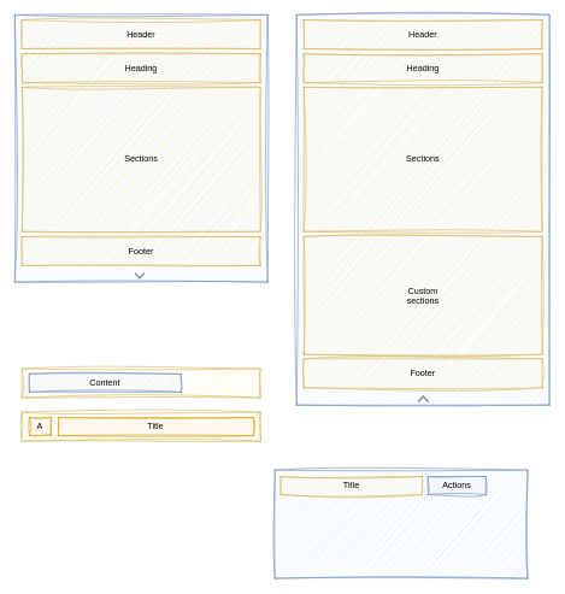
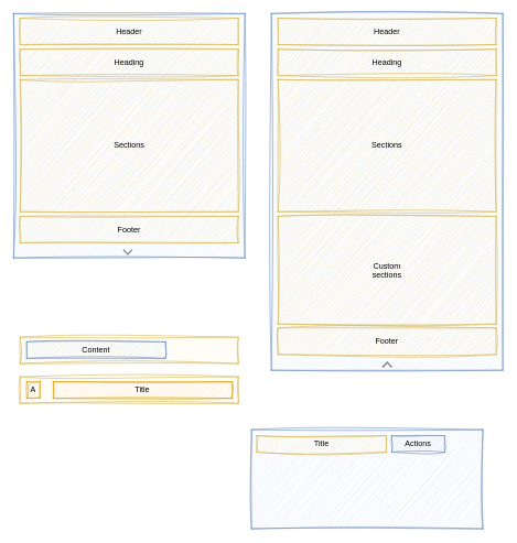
- <mxCell id="16" value="A" style="rounded=0;whiteSpace=wrap;html=1;fillColor=#ffe6cc;strokeColor=#d79b00;sketch=1;curveFitting=1;jiggle=2;" vertex="1" parent="1"><mxGeometry x="40" y="577" width="30" height="25" as="geometry" /></mxCell>
+ <mxCell id="16" value="A" style="rounded=0;whiteSpace=wrap;html=1;fillColor=#ffe6cc;strokeColor=#d79b00;sketch=1;curveFitting=1;jiggle=2;" vertex="1" parent="1"><mxGeometry x="40" y="577" width="20" height="25" as="geometry" /></mxCell>
